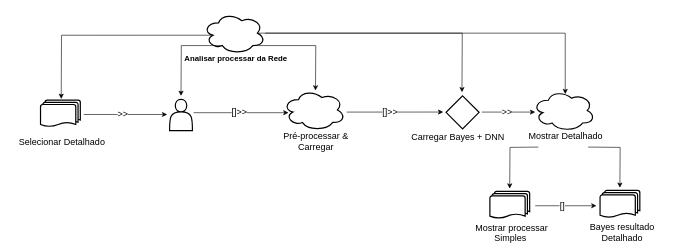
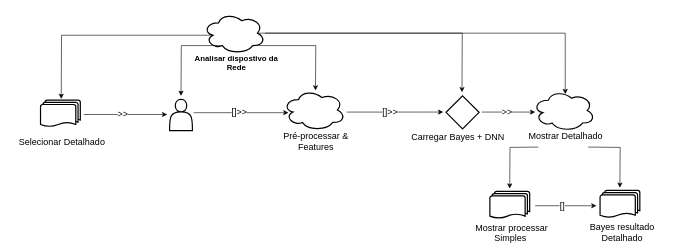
- <mxCell id="3" value="&lt;div style=&quot;text-align: center;&quot;&gt;&lt;span style=&quot;background-color: transparent; color: light-dark(rgb(0, 0, 0), rgb(255, 255, 255)); font-size: 13px;&quot;&gt;&lt;b&gt;Analisar processar da Rede&lt;/b&gt;&lt;/span&gt;&lt;/div&gt;" style="text;whiteSpace=wrap;html=1;labelBackgroundColor=none;" parent="2" vertex="1"><mxGeometry x="35" y="62" width="175" height="30.28" as="geometry" /></mxCell>
+ <mxCell id="3" value="&lt;div style=&quot;text-align: center;&quot;&gt;&lt;span style=&quot;background-color: transparent; color: light-dark(rgb(0, 0, 0), rgb(255, 255, 255)); font-size: 13px;&quot;&gt;&lt;b&gt;Analisar dispostivo da Rede&lt;/b&gt;&lt;/span&gt;&lt;/div&gt;" style="text;whiteSpace=wrap;html=1;labelBackgroundColor=none;" parent="2" vertex="1"><mxGeometry x="35" y="62" width="175" height="30.28" as="geometry" /></mxCell>
- <mxCell id="22" value="&lt;span style=&quot;font-size: 15px;&quot;&gt;Pré-processar &amp;amp; Carregar&lt;/span&gt;" style="text;whiteSpace=wrap;html=1;labelBackgroundColor=none;align=center;" vertex="1" parent="20"><mxGeometry y="62.0" width="166" height="30.28" as="geometry" /></mxCell>
+ <mxCell id="22" value="&lt;span style=&quot;font-size: 15px;&quot;&gt;Pré-processar &amp;amp; Features&lt;/span&gt;" style="text;whiteSpace=wrap;html=1;labelBackgroundColor=none;align=center;" vertex="1" parent="20"><mxGeometry y="62.0" width="166" height="30.28" as="geometry" /></mxCell>
